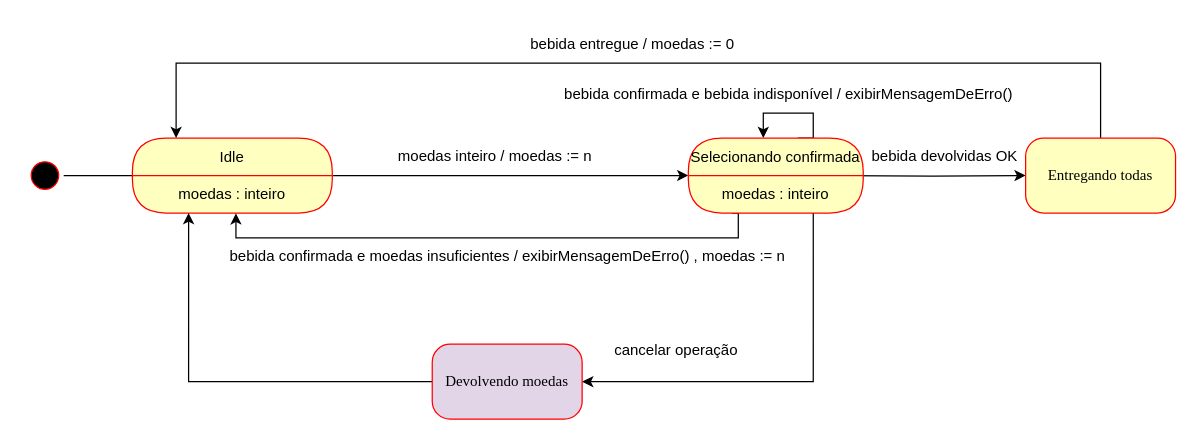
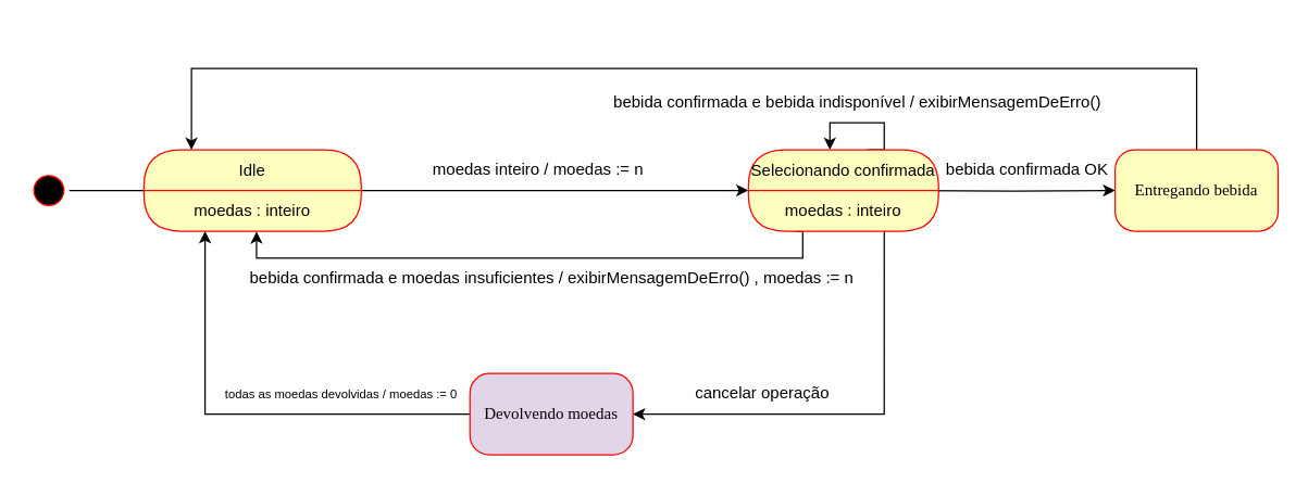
- <mxCell id="17" value="bebida entregue / moedas := 0" style="text;html=1;align=center;verticalAlign=middle;resizable=0;points=[];autosize=1;strokeColor=none;fillColor=none;" vertex="1" parent="1"><mxGeometry x="410" y="20" width="190" height="30" as="geometry" /></mxCell>
- <mxCell id="16" value="&lt;font style=&quot;font-size: 12px;&quot;&gt;bebida devolvidas OK&lt;/font&gt;" style="text;html=1;align=center;verticalAlign=middle;resizable=0;points=[];autosize=1;strokeColor=none;fillColor=none;" vertex="1" parent="1"><mxGeometry x="685" y="110" width="140" height="30" as="geometry" /></mxCell>
+ <mxCell id="16" value="&lt;font style=&quot;font-size: 12px;&quot;&gt;bebida confirmada OK&lt;/font&gt;" style="text;html=1;align=center;verticalAlign=middle;resizable=0;points=[];autosize=1;strokeColor=none;fillColor=none;" vertex="1" parent="1"><mxGeometry x="685" y="110" width="140" height="30" as="geometry" /></mxCell>
- <mxCell id="15" value="Entregando todas" style="rounded=1;whiteSpace=wrap;html=1;arcSize=24;fillColor=#ffffc0;strokeColor=#ff0000;shadow=0;comic=0;labelBackgroundColor=none;fontFamily=Verdana;fontSize=12;fontColor=#000000;align=center;" vertex="1" parent="1"><mxGeometry x="820" y="110" width="120" height="60" as="geometry" /></mxCell>
+ <mxCell id="15" value="Entregando bebida" style="rounded=1;whiteSpace=wrap;html=1;arcSize=24;fillColor=#ffffc0;strokeColor=#ff0000;shadow=0;comic=0;labelBackgroundColor=none;fontFamily=Verdana;fontSize=12;fontColor=#000000;align=center;" vertex="1" parent="1"><mxGeometry x="820" y="110" width="120" height="60" as="geometry" /></mxCell>
- <mxCell id="18" value="&lt;font style=&quot;font-size: 12px;&quot;&gt;cancelar operação&lt;/font&gt;" style="text;html=1;align=center;verticalAlign=middle;resizable=0;points=[];autosize=1;strokeColor=none;fillColor=none;" vertex="1" parent="1"><mxGeometry x="480.01" y="265" width="120" height="30" as="geometry" /></mxCell>
+ <mxCell id="18" value="&lt;font style=&quot;font-size: 12px;&quot;&gt;cancelar operação&lt;/font&gt;" style="text;html=1;align=center;verticalAlign=middle;resizable=0;points=[];autosize=1;strokeColor=none;fillColor=none;" vertex="1" parent="1"><mxGeometry x="500.01" y="275" width="120" height="30" as="geometry" /></mxCell>
+ <mxCell id="21" value="&lt;font style=&quot;font-size: 9px;&quot;&gt;todas as moedas devolvidas / moedas := 0&lt;/font&gt;" style="text;html=1;align=center;verticalAlign=middle;resizable=0;points=[];autosize=1;strokeColor=none;fillColor=none;" vertex="1" parent="1"><mxGeometry x="155.01" y="275" width="190" height="30" as="geometry" /></mxCell>
